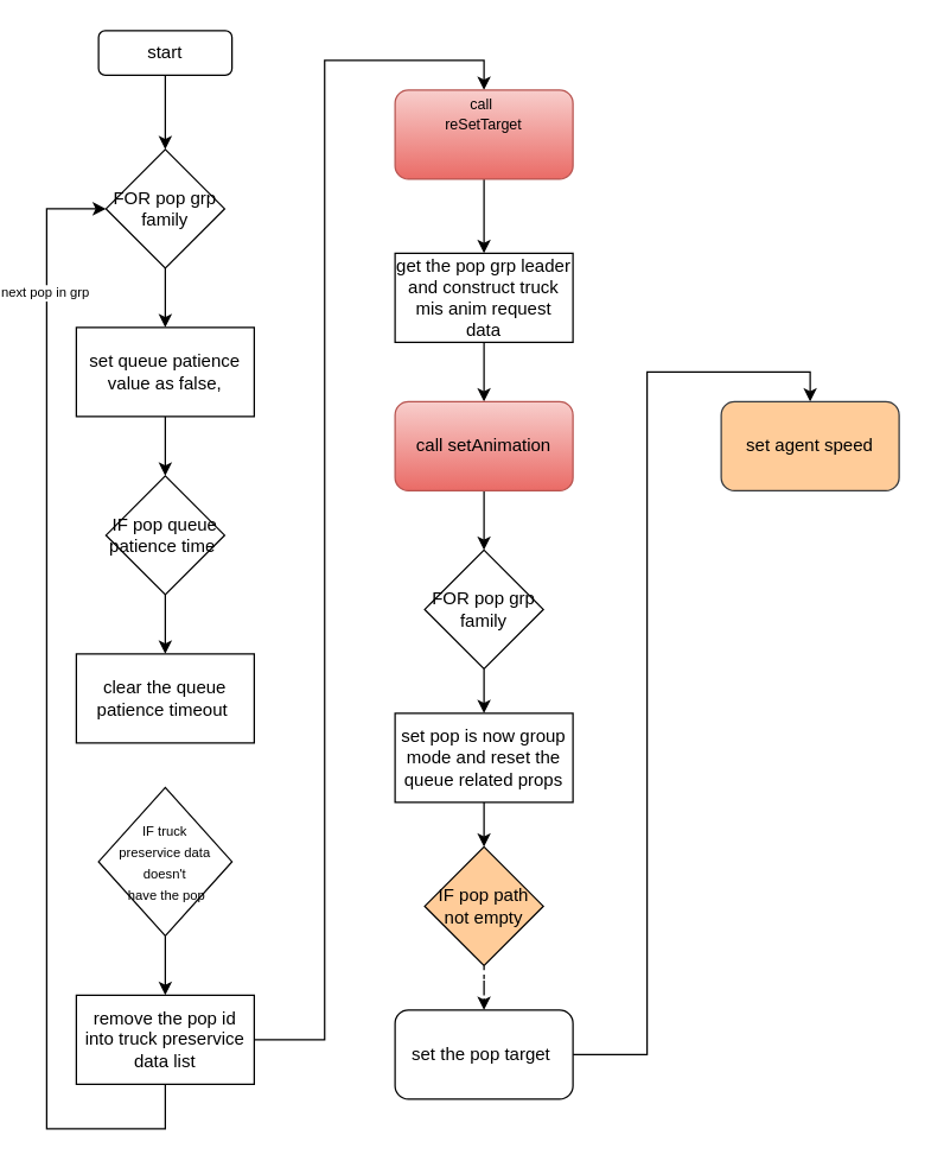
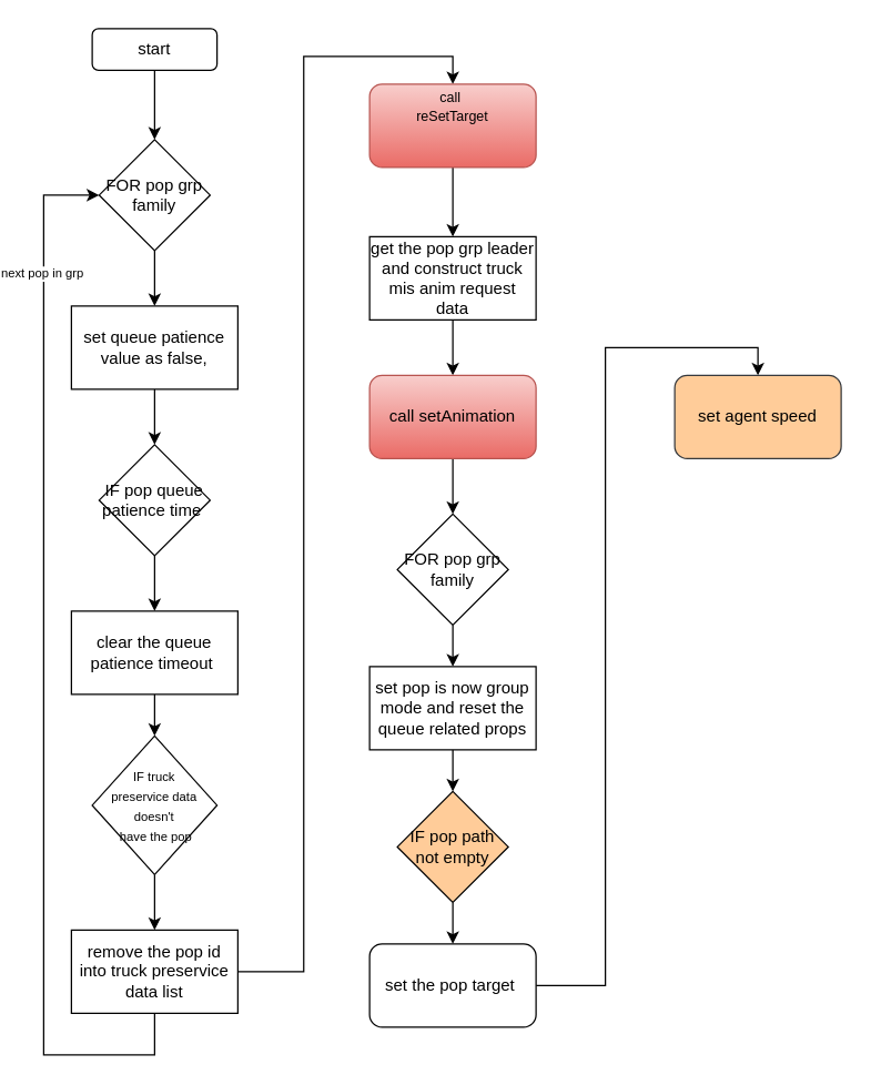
+ <mxCell id="10" value="" style="edgeStyle=orthogonalEdgeStyle;rounded=0;orthogonalLoop=1;jettySize=auto;html=1;" edge="1" parent="1" source="11" target="13"><mxGeometry relative="1" as="geometry" /></mxCell>
- <mxCell id="28" value="" style="edgeStyle=orthogonalEdgeStyle;rounded=0;orthogonalLoop=1;jettySize=auto;html=1;fontSize=12;dashed=1;" edge="1" parent="1" source="29" target="31"><mxGeometry relative="1" as="geometry" /></mxCell>
+ <mxCell id="28" value="" style="edgeStyle=orthogonalEdgeStyle;rounded=0;orthogonalLoop=1;jettySize=auto;html=1;fontSize=12;" edge="1" parent="1" source="29" target="31"><mxGeometry relative="1" as="geometry" /></mxCell>
